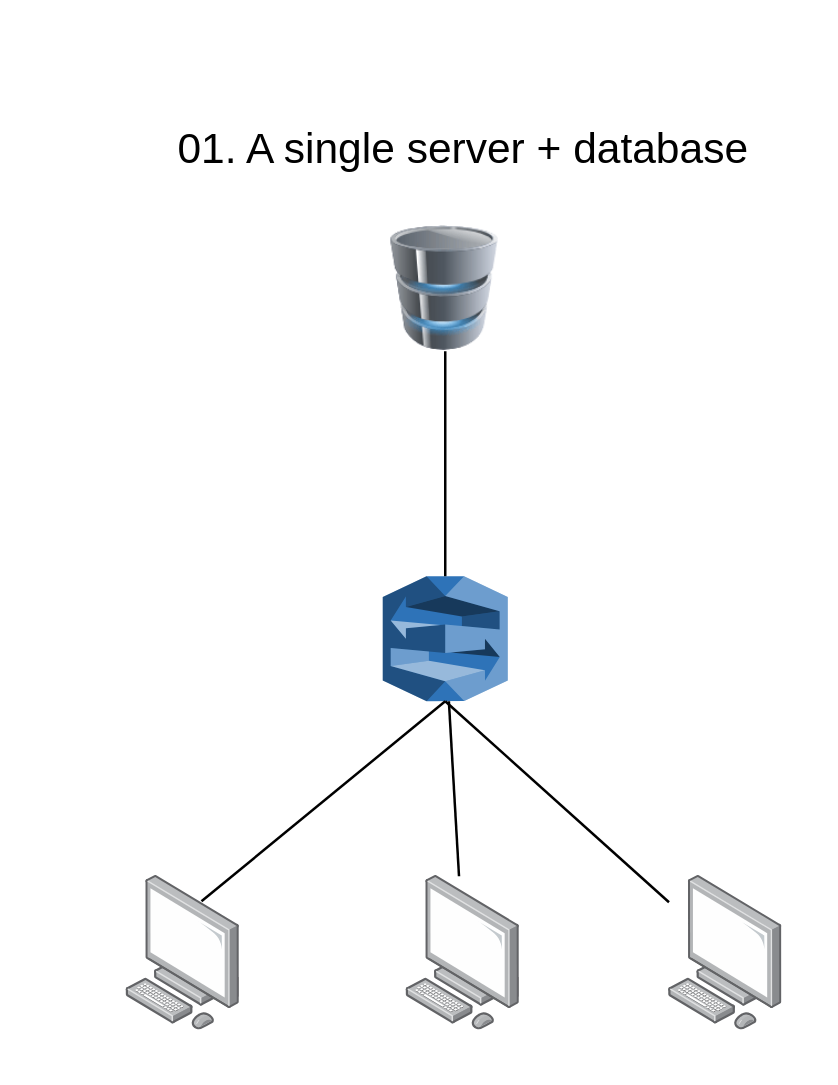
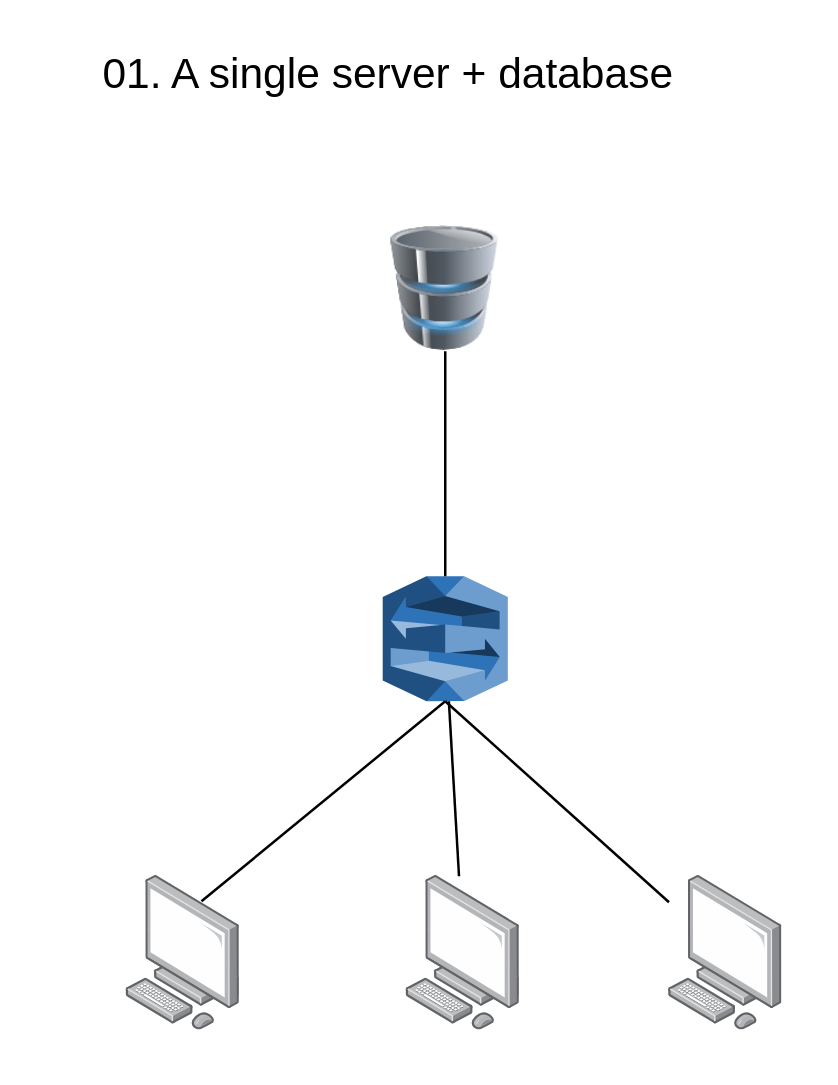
- <mxCell id="2" value="&lt;font style=&quot;font-size: 17px&quot;&gt;01. A single server + database&lt;/font&gt;" style="text;html=1;strokeColor=none;fillColor=none;align=center;verticalAlign=middle;whiteSpace=wrap;rounded=0;" vertex="1" parent="1"><mxGeometry x="50" y="50" width="270" height="20" as="geometry" /></mxCell>
+ <mxCell id="2" value="&lt;font style=&quot;font-size: 17px&quot;&gt;01. A single server + database&lt;/font&gt;" style="text;html=1;strokeColor=none;fillColor=none;align=center;verticalAlign=middle;whiteSpace=wrap;rounded=0;" vertex="1" parent="1"><mxGeometry x="20" y="20" width="270" height="20" as="geometry" /></mxCell>
